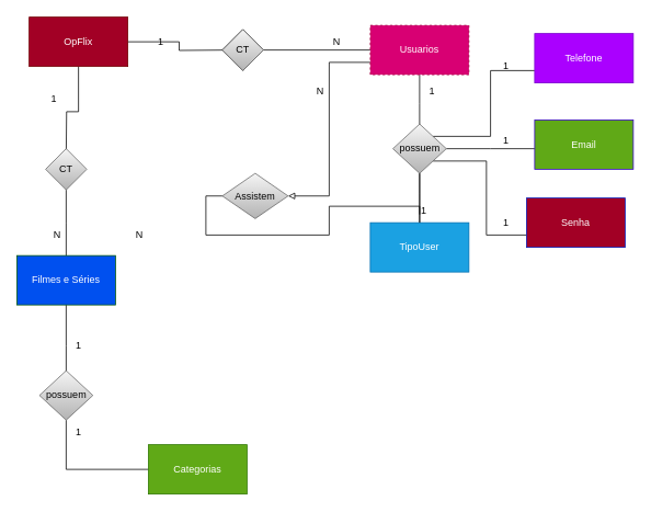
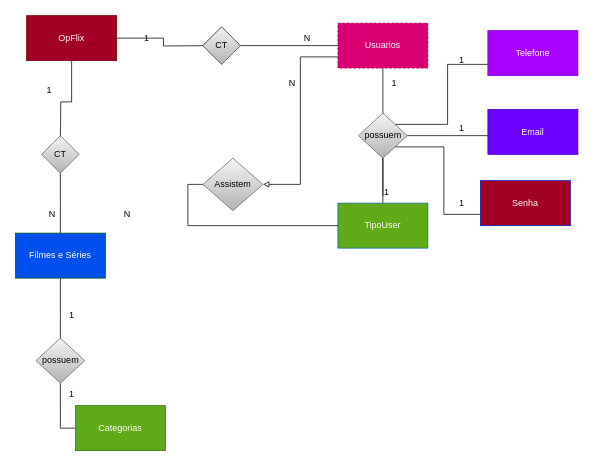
- <mxCell id="29" value="Email" style="rounded=0;whiteSpace=wrap;html=1;fillColor=#60a917;strokeColor=#3700CC;fontColor=#ffffff;" vertex="1" parent="1"><mxGeometry x="650" y="145" width="120" height="60" as="geometry" /></mxCell>
+ <mxCell id="29" value="Email" style="rounded=0;whiteSpace=wrap;html=1;fillColor=#6a00ff;strokeColor=#3700CC;fontColor=#ffffff;" vertex="1" parent="1"><mxGeometry x="650" y="145" width="120" height="60" as="geometry" /></mxCell>
- <mxCell id="27" value="Assistem" style="rhombus;whiteSpace=wrap;html=1;gradientColor=#b3b3b3;fillColor=#f5f5f5;strokeColor=#666666;" vertex="1" parent="1"><mxGeometry x="270" y="210" width="80" height="55" as="geometry" /></mxCell>
+ <mxCell id="27" value="Assistem" style="rhombus;whiteSpace=wrap;html=1;gradientColor=#b3b3b3;fillColor=#f5f5f5;strokeColor=#666666;" vertex="1" parent="1"><mxGeometry x="270" y="210" width="80" height="70" as="geometry" /></mxCell>
- <mxCell id="25" value="TipoUser" style="rounded=0;whiteSpace=wrap;html=1;fillColor=#1ba1e2;strokeColor=#006EAF;fontColor=#ffffff;" vertex="1" parent="1"><mxGeometry x="450" y="270" width="120" height="60" as="geometry" /></mxCell>
+ <mxCell id="25" value="TipoUser" style="rounded=0;whiteSpace=wrap;html=1;fillColor=#60a917;strokeColor=#006EAF;fontColor=#ffffff;" vertex="1" parent="1"><mxGeometry x="450" y="270" width="120" height="60" as="geometry" /></mxCell>
- <mxCell id="17" value="Categorias" style="rounded=0;whiteSpace=wrap;html=1;fillColor=#60a917;strokeColor=#2D7600;fontColor=#ffffff;" vertex="1" parent="1"><mxGeometry x="180" y="540" width="120" height="60" as="geometry" /></mxCell>
+ <mxCell id="17" value="Categorias" style="rounded=0;whiteSpace=wrap;html=1;fillColor=#60a917;strokeColor=#2D7600;fontColor=#ffffff;" vertex="1" parent="1"><mxGeometry x="100" y="540" width="120" height="60" as="geometry" /></mxCell>
